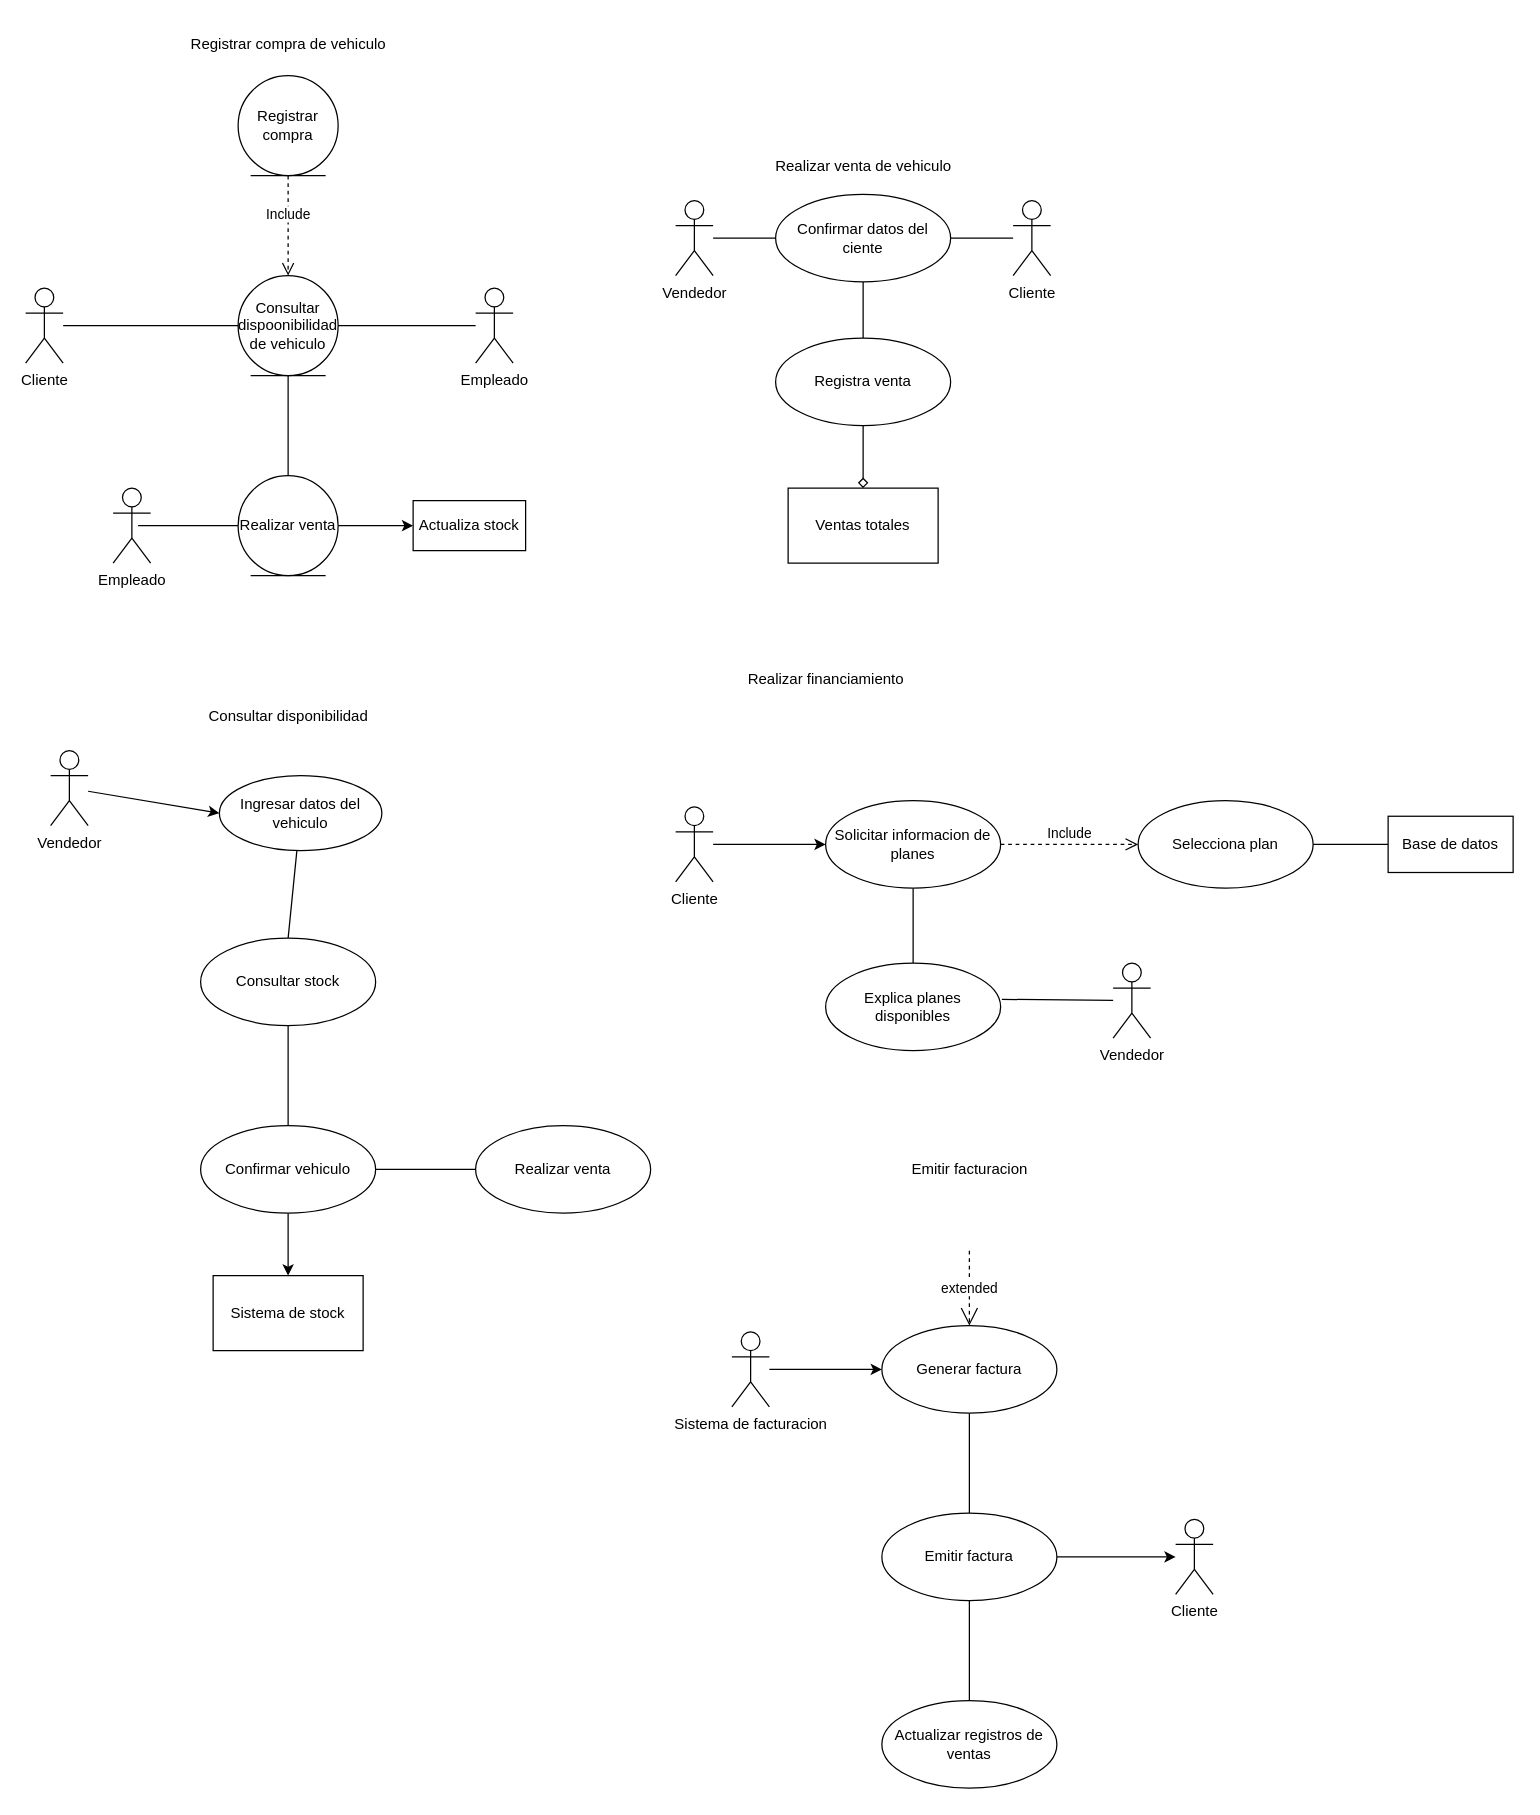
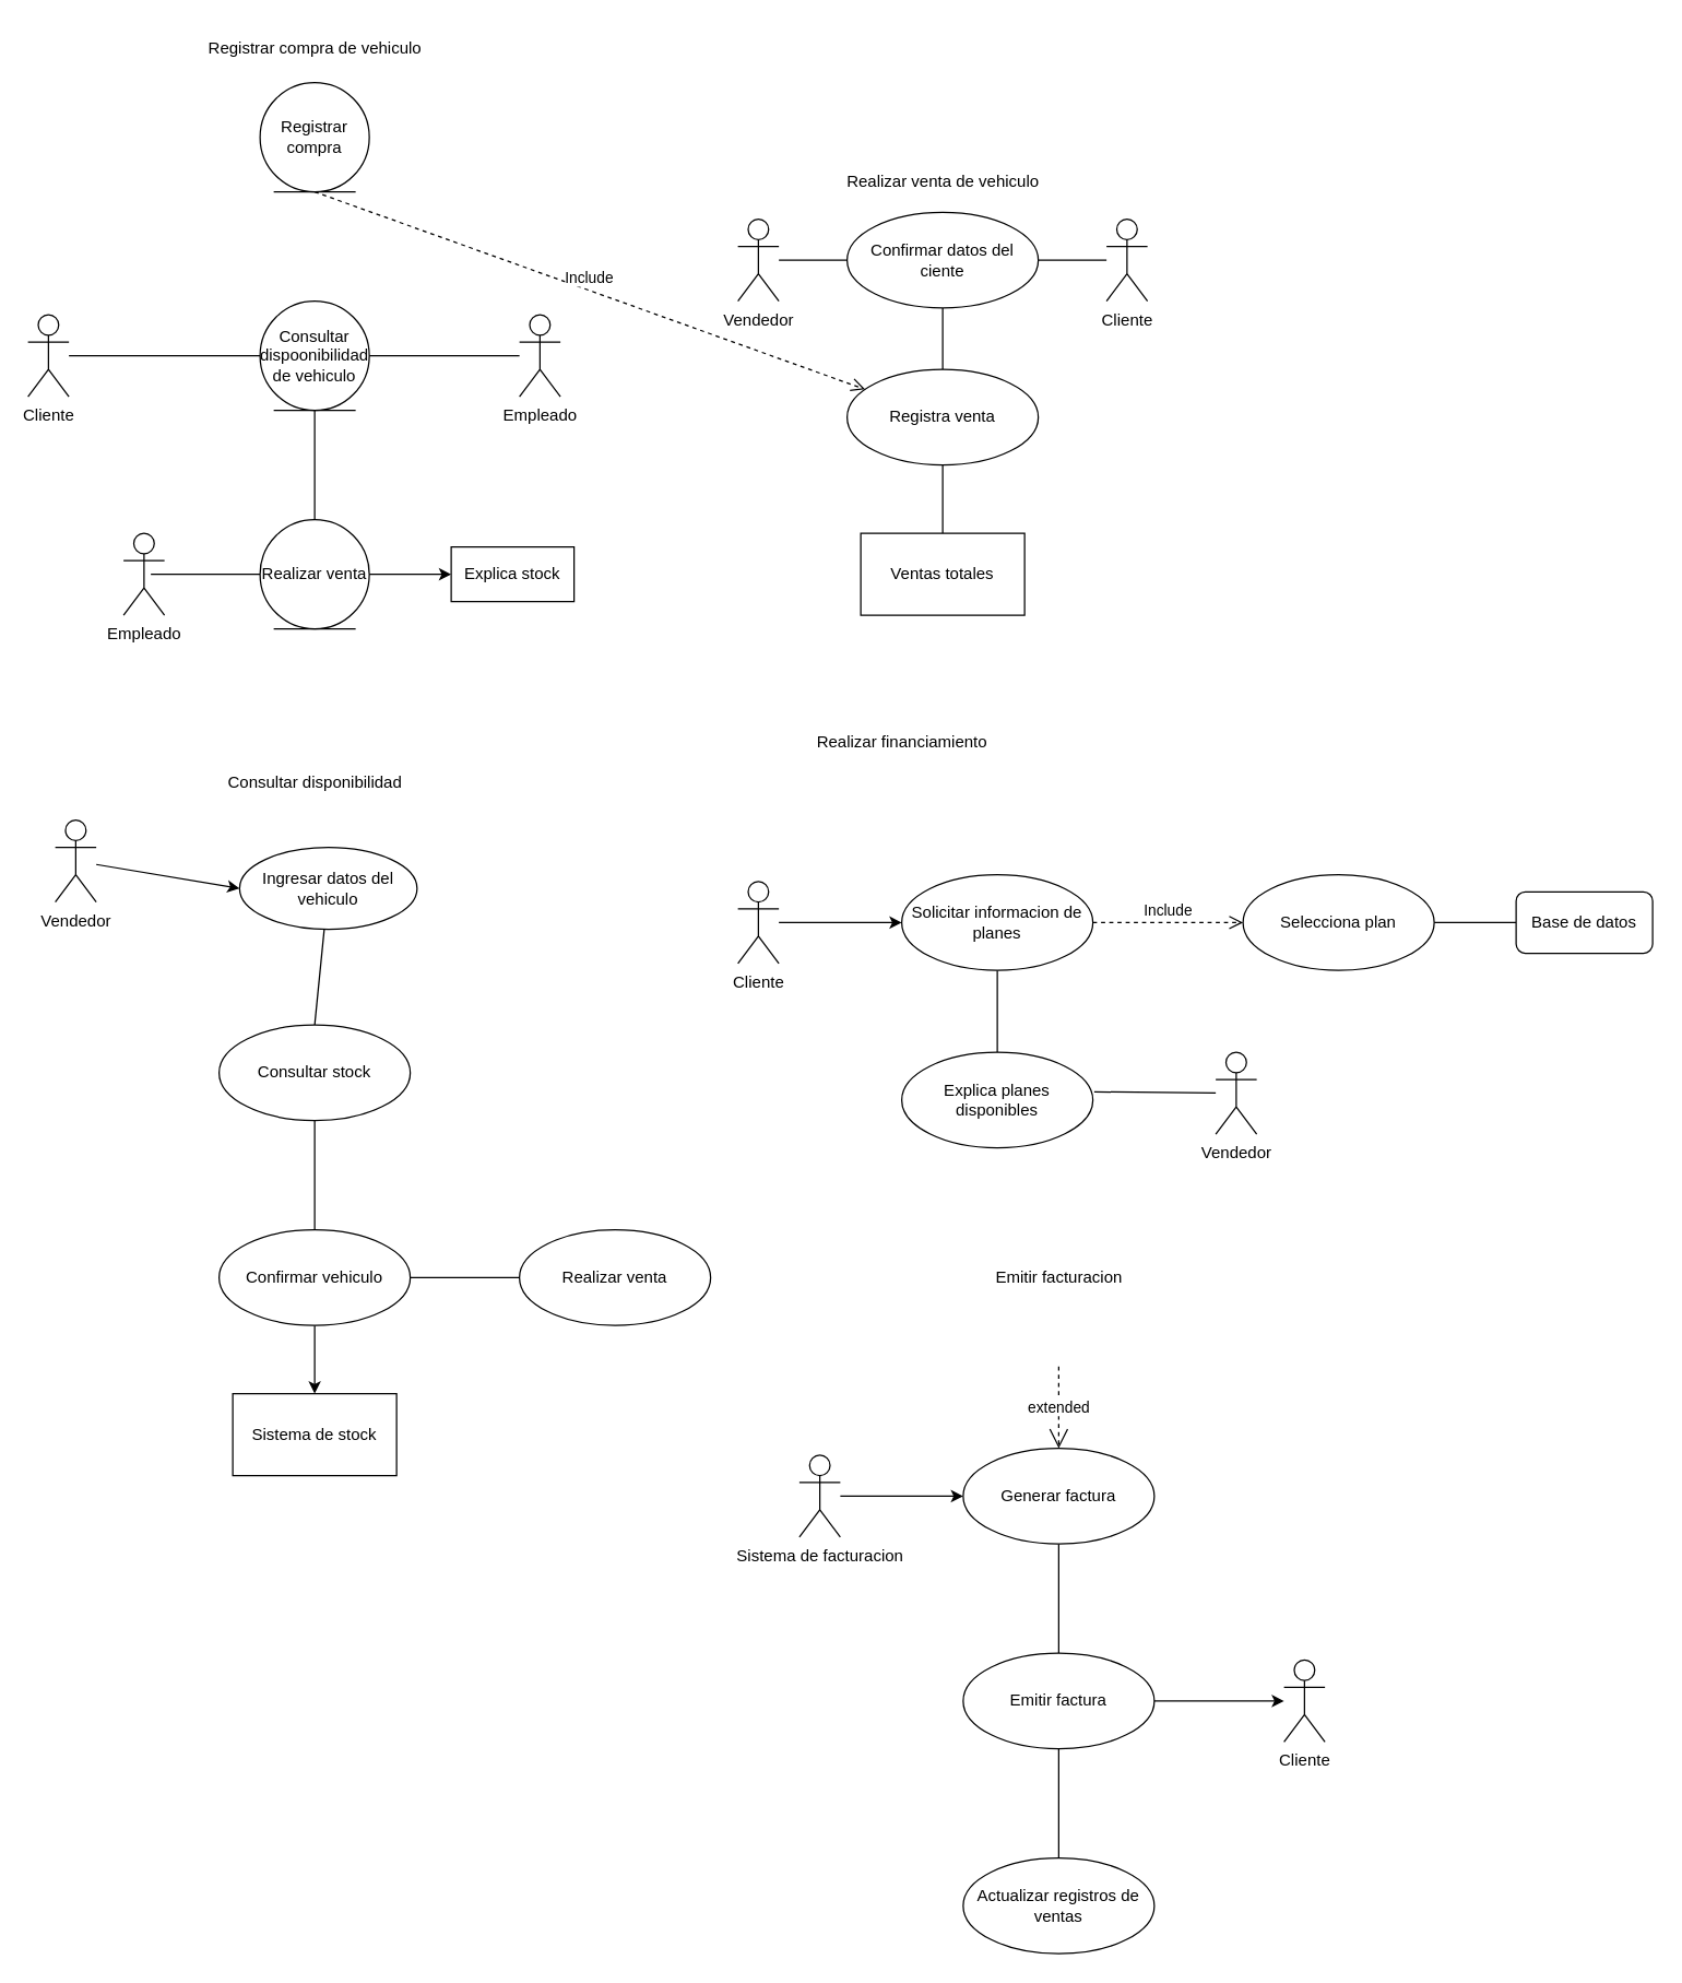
- <mxCell id="7" value="Include" style="html=1;verticalAlign=bottom;endArrow=open;dashed=1;endSize=8;curved=0;rounded=0;exitX=0.5;exitY=1;exitDx=0;exitDy=0;entryX=0.5;entryY=0;entryDx=0;entryDy=0;" parent="1" source="9" target="6" edge="1"><mxGeometry relative="1" as="geometry"><mxPoint x="150" y="360" as="sourcePoint" /><mxPoint x="70" y="360" as="targetPoint" /></mxGeometry></mxCell>
+ <mxCell id="7" value="Include" style="html=1;verticalAlign=bottom;endArrow=open;dashed=1;endSize=8;curved=0;rounded=0;exitX=0.5;exitY=1;exitDx=0;exitDy=0;" parent="1" source="9" target="35" edge="1"><mxGeometry relative="1" as="geometry"><mxPoint x="150" y="360" as="sourcePoint" /><mxPoint x="70" y="360" as="targetPoint" /></mxGeometry></mxCell>
- <mxCell id="34" value="" style="edgeStyle=none;html=1;endArrow=diamond;endFill=0;" parent="1" source="35" target="36" edge="1"><mxGeometry relative="1" as="geometry" /></mxCell>
+ <mxCell id="34" value="" style="edgeStyle=none;html=1;endArrow=none;endFill=0;" parent="1" source="35" target="36" edge="1"><mxGeometry relative="1" as="geometry" /></mxCell>
- <mxCell id="15" value="Actualiza stock" style="whiteSpace=wrap;html=1;" parent="1" vertex="1"><mxGeometry x="330" y="400" width="90" height="40" as="geometry" /></mxCell>
+ <mxCell id="15" value="Explica stock" style="whiteSpace=wrap;html=1;" parent="1" vertex="1"><mxGeometry x="330" y="400" width="90" height="40" as="geometry" /></mxCell>
- <mxCell id="49" value="Base de datos" style="whiteSpace=wrap;html=1;" parent="1" vertex="1"><mxGeometry x="1110" y="652.5" width="100" height="45" as="geometry" /></mxCell>
+ <mxCell id="49" value="Base de datos" style="whiteSpace=wrap;html=1;rounded=1;" parent="1" vertex="1"><mxGeometry x="1110" y="652.5" width="100" height="45" as="geometry" /></mxCell>
